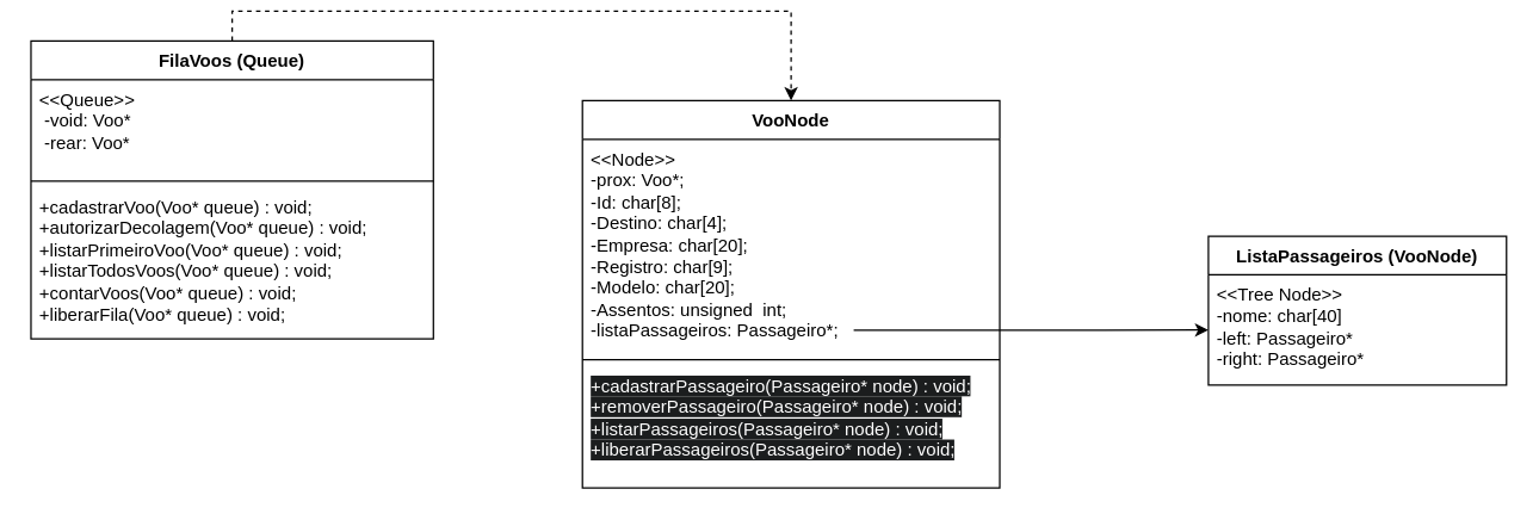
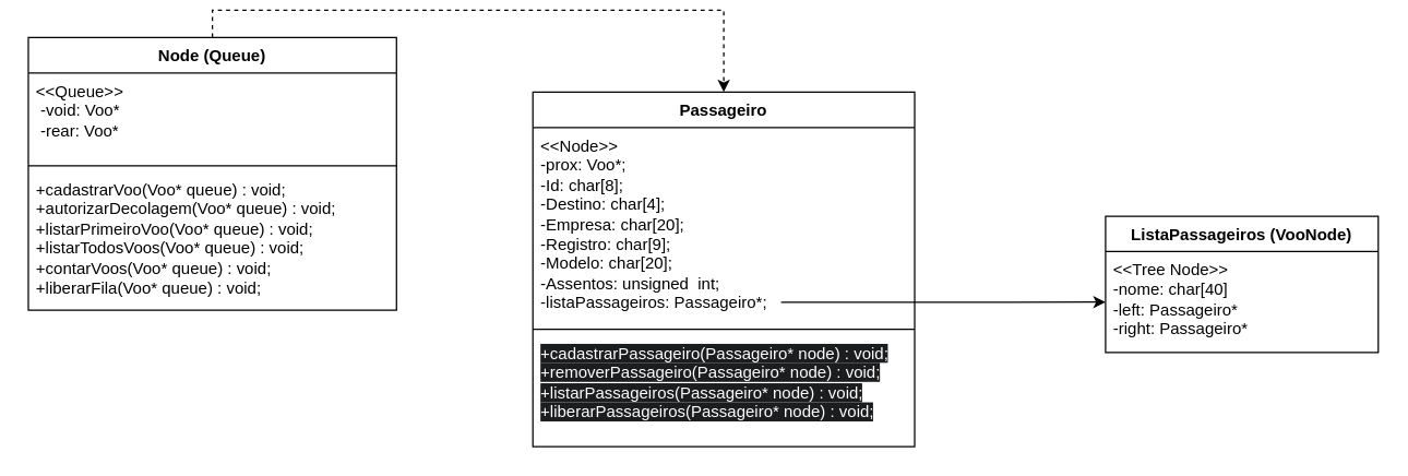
- <mxCell id="3" value="FilaVoos (Queue)" style="swimlane;fontStyle=1;align=center;verticalAlign=top;childLayout=stackLayout;horizontal=1;startSize=26;horizontalStack=0;resizeParent=1;resizeParentMax=0;resizeLast=0;collapsible=1;marginBottom=0;whiteSpace=wrap;html=1;" vertex="1" parent="1"><mxGeometry x="20" y="20" width="270" height="200" as="geometry" /></mxCell>
+ <mxCell id="3" value="Node (Queue)" style="swimlane;fontStyle=1;align=center;verticalAlign=top;childLayout=stackLayout;horizontal=1;startSize=26;horizontalStack=0;resizeParent=1;resizeParentMax=0;resizeLast=0;collapsible=1;marginBottom=0;whiteSpace=wrap;html=1;" vertex="1" parent="1"><mxGeometry x="20" y="20" width="270" height="200" as="geometry" /></mxCell>
- <mxCell id="7" value="VooNode" style="swimlane;fontStyle=1;align=center;verticalAlign=top;childLayout=stackLayout;horizontal=1;startSize=26;horizontalStack=0;resizeParent=1;resizeParentMax=0;resizeLast=0;collapsible=1;marginBottom=0;whiteSpace=wrap;html=1;" vertex="1" parent="1"><mxGeometry x="390" y="60" width="280" height="260" as="geometry" /></mxCell>
+ <mxCell id="7" value="Passageiro" style="swimlane;fontStyle=1;align=center;verticalAlign=top;childLayout=stackLayout;horizontal=1;startSize=26;horizontalStack=0;resizeParent=1;resizeParentMax=0;resizeLast=0;collapsible=1;marginBottom=0;whiteSpace=wrap;html=1;" vertex="1" parent="1"><mxGeometry x="390" y="60" width="280" height="260" as="geometry" /></mxCell>
